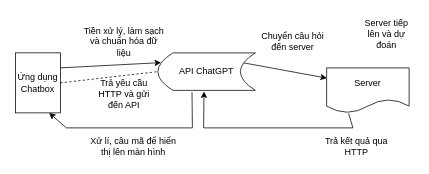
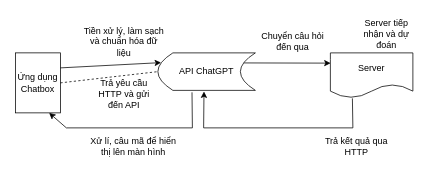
- <mxCell id="10" value="Server tiếp lên và dự đoán" style="text;html=1;strokeColor=none;fillColor=none;align=center;verticalAlign=middle;whiteSpace=wrap;rounded=0;" vertex="1" parent="1"><mxGeometry x="480" y="30" width="70" height="30" as="geometry" /></mxCell>
+ <mxCell id="10" value="Server tiếp nhận và dự đoán" style="text;html=1;strokeColor=none;fillColor=none;align=center;verticalAlign=middle;whiteSpace=wrap;rounded=0;" vertex="1" parent="1"><mxGeometry x="480" y="30" width="70" height="30" as="geometry" /></mxCell>
- <mxCell id="9" value="Chuyển câu hỏi đến server" style="text;html=1;strokeColor=none;fillColor=none;align=center;verticalAlign=middle;whiteSpace=wrap;rounded=0;" vertex="1" parent="1"><mxGeometry x="340" y="40" width="100" height="30" as="geometry" /></mxCell>
+ <mxCell id="9" value="Chuyển câu hỏi đến qua" style="text;html=1;strokeColor=none;fillColor=none;align=center;verticalAlign=middle;whiteSpace=wrap;rounded=0;" vertex="1" parent="1"><mxGeometry x="340" y="40" width="100" height="30" as="geometry" /></mxCell>
- <mxCell id="4" value="Server" style="shape=document;whiteSpace=wrap;html=1;boundedLbl=1;" vertex="1" parent="1"><mxGeometry x="435" y="90" width="110" height="60" as="geometry" /></mxCell>
+ <mxCell id="4" value="Server" style="shape=document;whiteSpace=wrap;html=1;boundedLbl=1;" vertex="1" parent="1"><mxGeometry x="440" y="70" width="110" height="60" as="geometry" /></mxCell>
